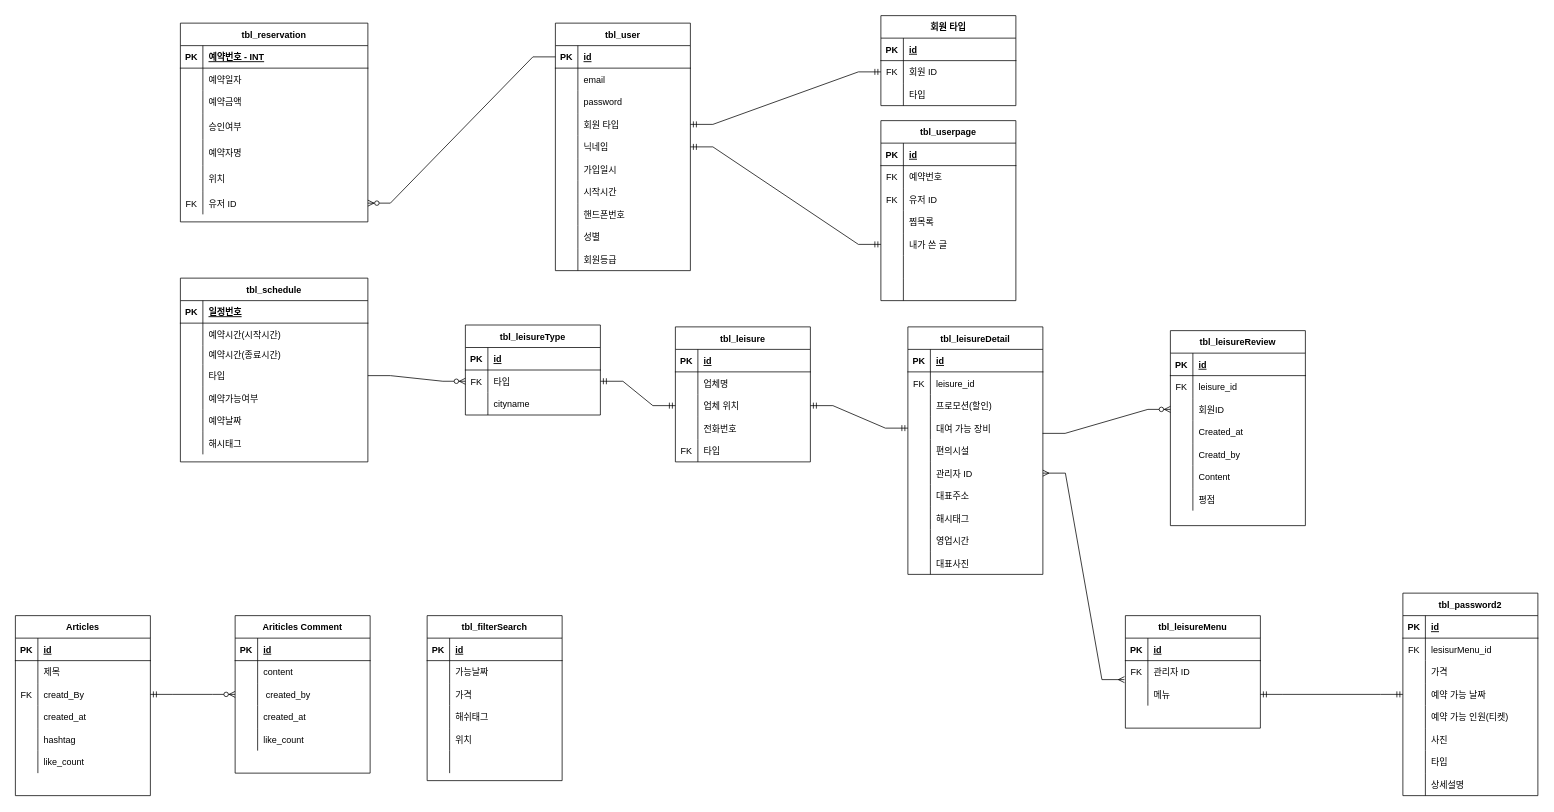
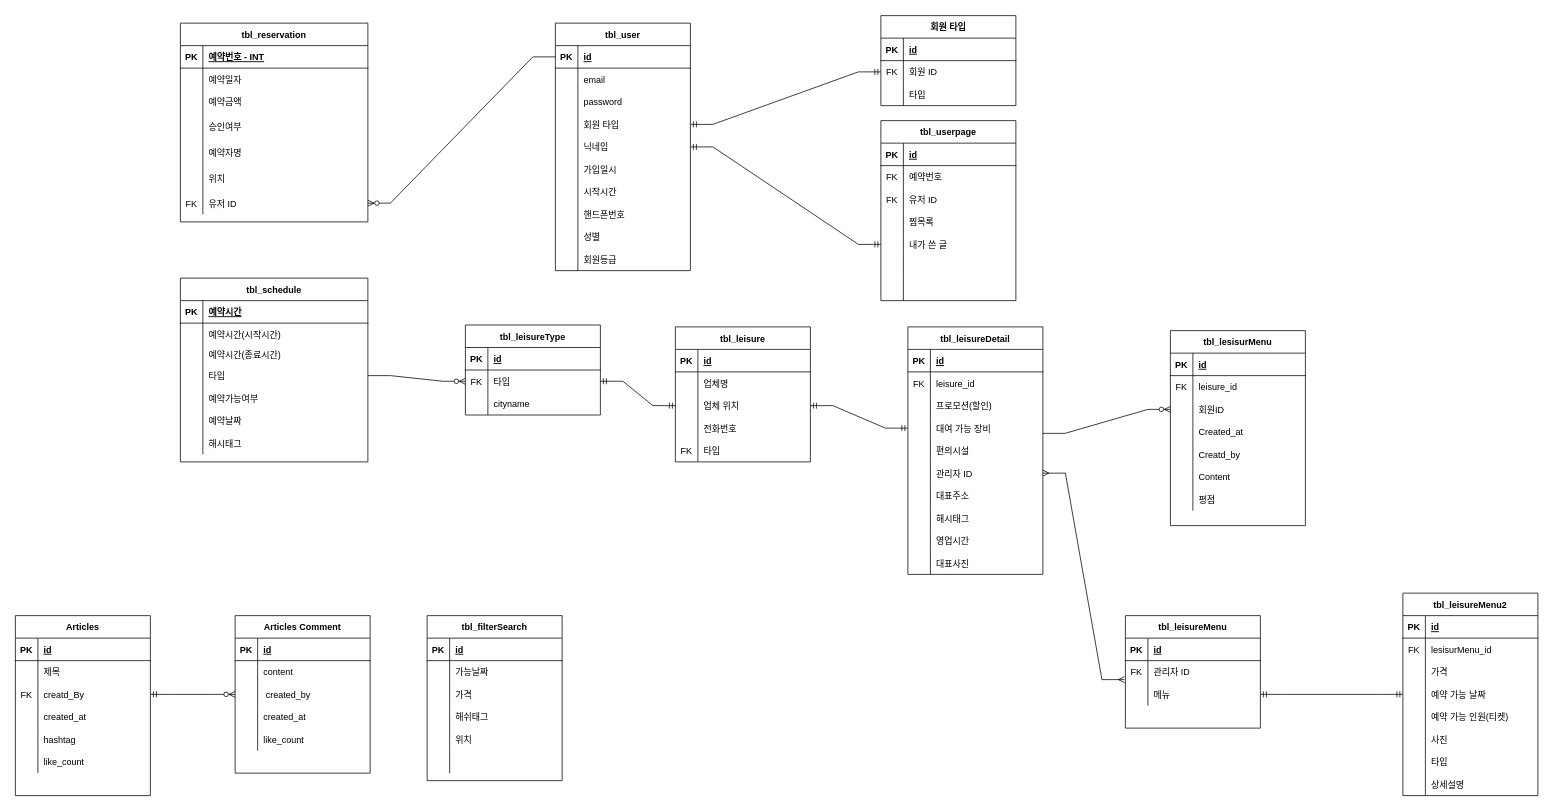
- <mxCell id="138" value="일정번호" style="shape=partialRectangle;connectable=0;fillColor=none;top=0;left=0;bottom=0;right=0;align=left;spacingLeft=6;fontStyle=5;overflow=hidden;" vertex="1" parent="136"><mxGeometry x="30" width="220" height="30" as="geometry"><mxRectangle width="220" height="30" as="alternateBounds" /></mxGeometry></mxCell>
+ <mxCell id="138" value="예약시간" style="shape=partialRectangle;connectable=0;fillColor=none;top=0;left=0;bottom=0;right=0;align=left;spacingLeft=6;fontStyle=5;overflow=hidden;" vertex="1" parent="136"><mxGeometry x="30" width="220" height="30" as="geometry"><mxRectangle width="220" height="30" as="alternateBounds" /></mxGeometry></mxCell>
- <mxCell id="225" value="tbl_leisureReview" style="shape=table;startSize=30;container=1;collapsible=1;childLayout=tableLayout;fixedRows=1;rowLines=0;fontStyle=1;align=center;resizeLast=1;" vertex="1" parent="1"><mxGeometry x="1560" y="440" width="180" height="260" as="geometry" /></mxCell>
+ <mxCell id="225" value="tbl_lesisurMenu" style="shape=table;startSize=30;container=1;collapsible=1;childLayout=tableLayout;fixedRows=1;rowLines=0;fontStyle=1;align=center;resizeLast=1;" vertex="1" parent="1"><mxGeometry x="1560" y="440" width="180" height="260" as="geometry" /></mxCell>
- <mxCell id="262" value="tbl_password2" style="shape=table;startSize=30;container=1;collapsible=1;childLayout=tableLayout;fixedRows=1;rowLines=0;fontStyle=1;align=center;resizeLast=1;" vertex="1" parent="1"><mxGeometry x="1870" y="790" width="180" height="270" as="geometry" /></mxCell>
+ <mxCell id="262" value="tbl_leisureMenu2" style="shape=table;startSize=30;container=1;collapsible=1;childLayout=tableLayout;fixedRows=1;rowLines=0;fontStyle=1;align=center;resizeLast=1;" vertex="1" parent="1"><mxGeometry x="1870" y="790" width="180" height="270" as="geometry" /></mxCell>
- <mxCell id="97" value="Ariticles Comment" style="shape=table;startSize=30;container=1;collapsible=1;childLayout=tableLayout;fixedRows=1;rowLines=0;fontStyle=1;align=center;resizeLast=1;" vertex="1" parent="1"><mxGeometry x="313" y="820" width="180" height="210" as="geometry" /></mxCell>
+ <mxCell id="97" value="Articles Comment" style="shape=table;startSize=30;container=1;collapsible=1;childLayout=tableLayout;fixedRows=1;rowLines=0;fontStyle=1;align=center;resizeLast=1;" vertex="1" parent="1"><mxGeometry x="313" y="820" width="180" height="210" as="geometry" /></mxCell>
